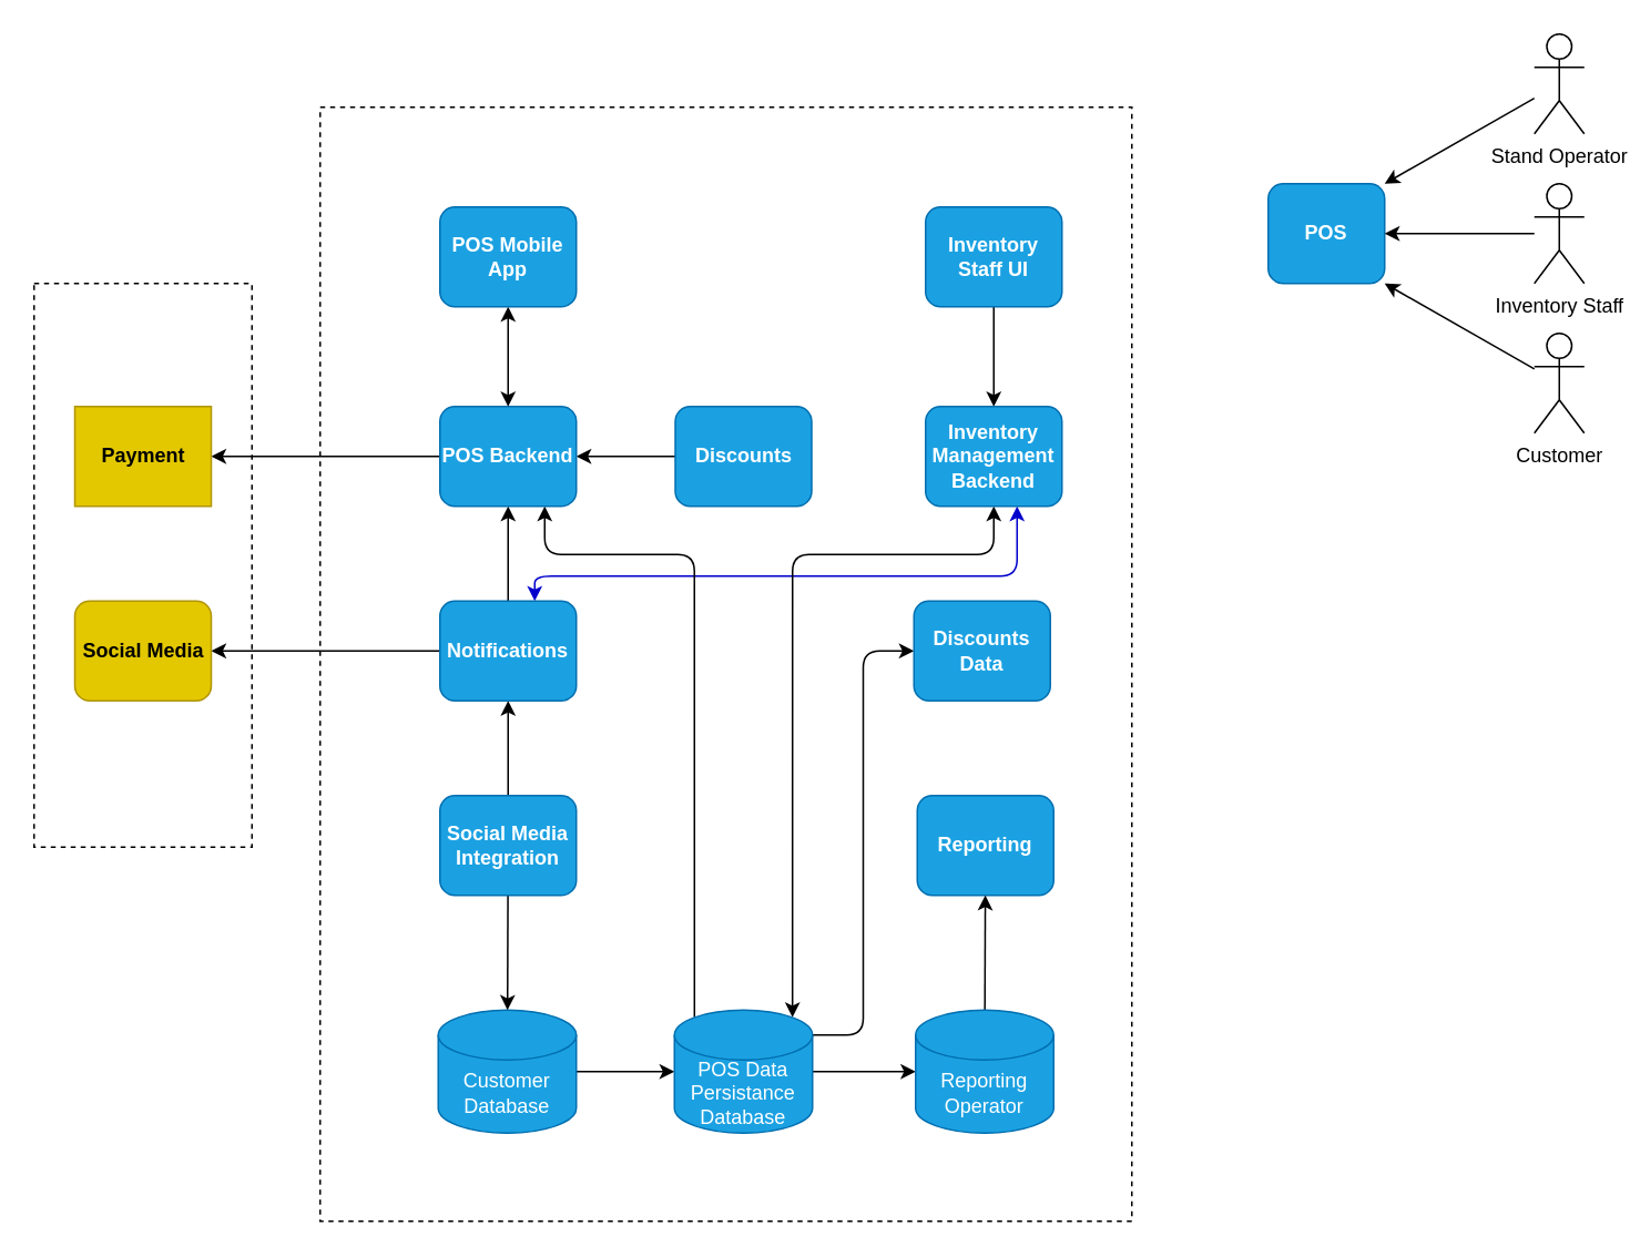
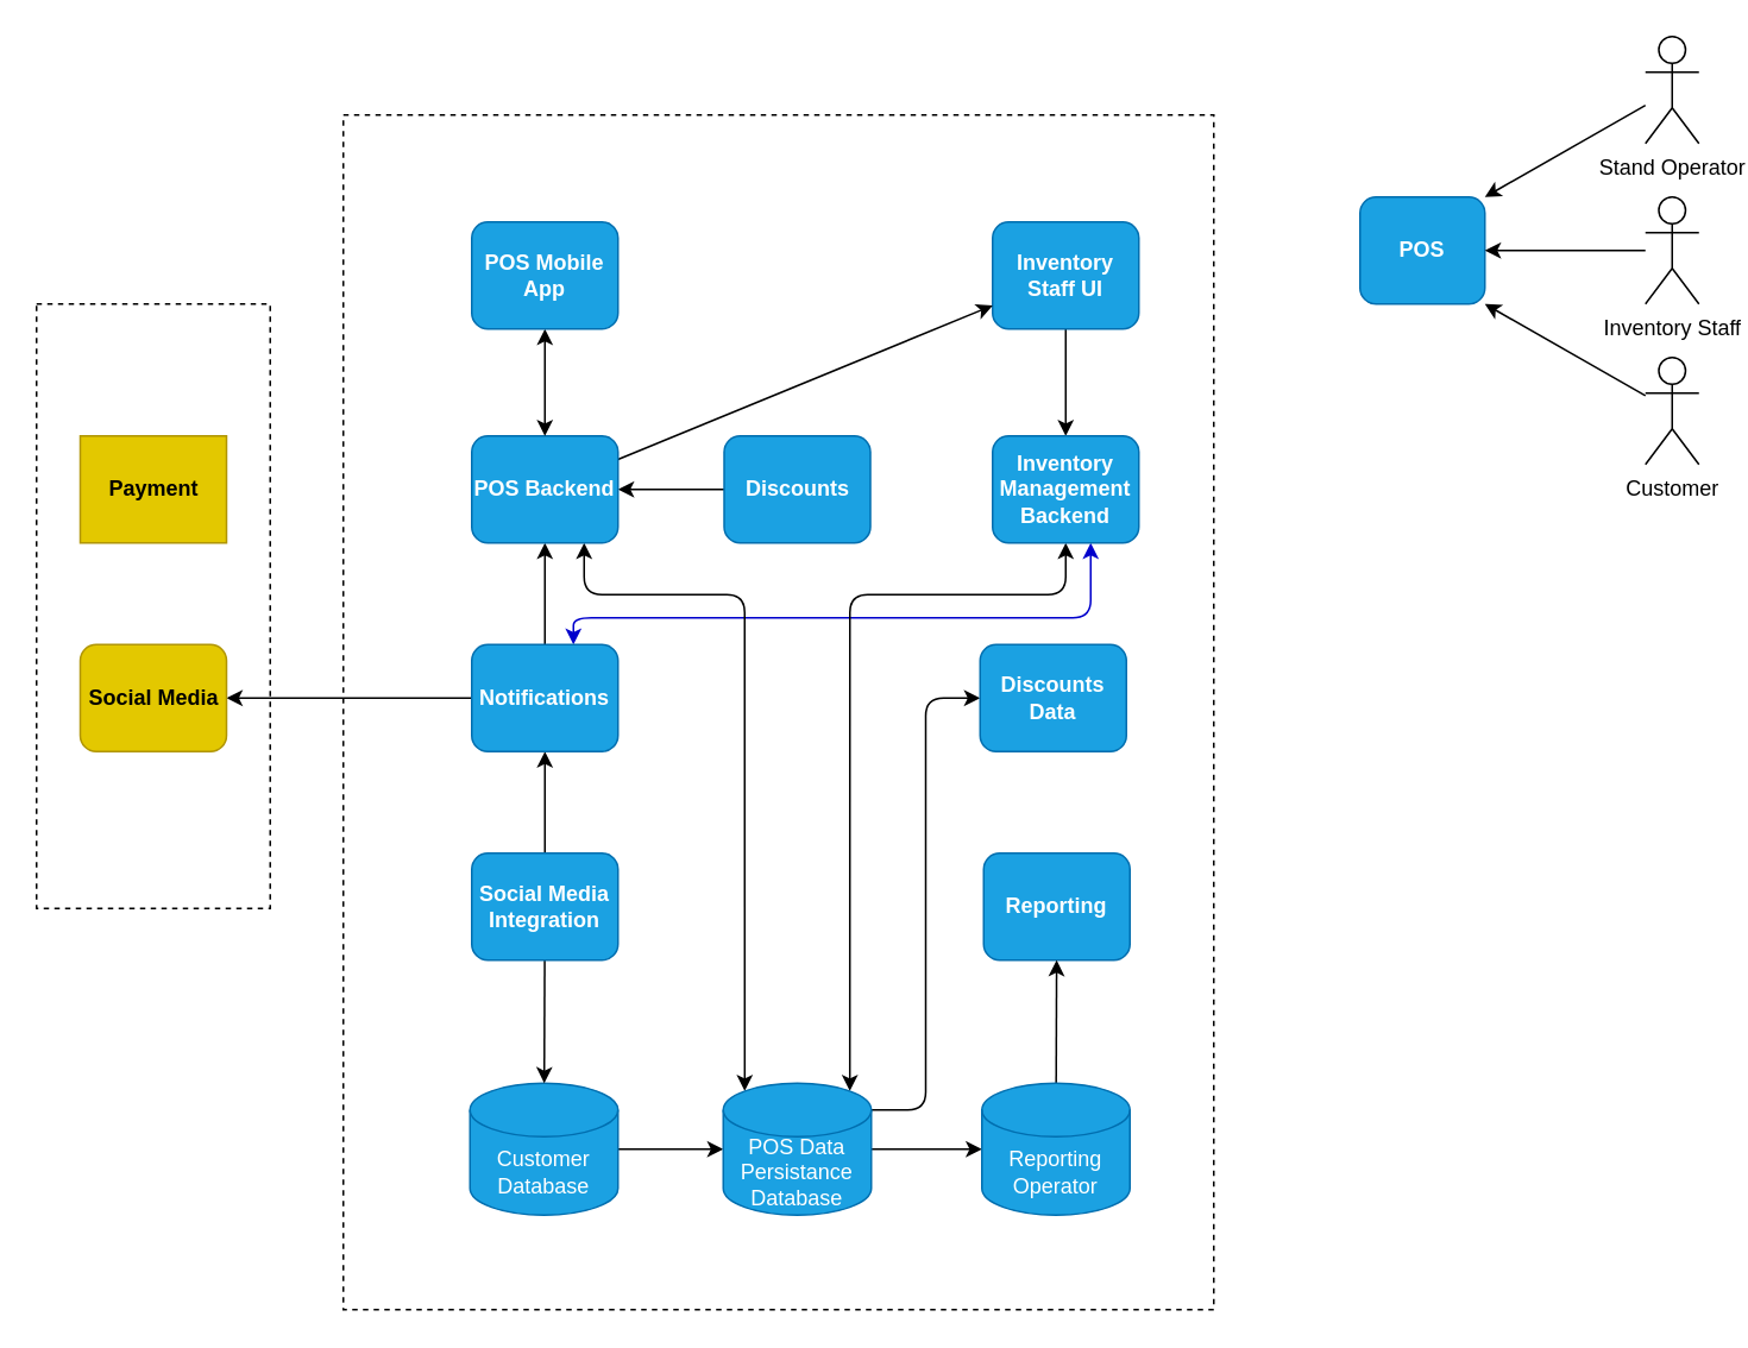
- <mxCell id="26" style="edgeStyle=none;html=1;strokeColor=#000000;fontColor=#000000;" edge="1" parent="1" source="28" target="38"><mxGeometry relative="1" as="geometry" /></mxCell>
+ <mxCell id="26" style="edgeStyle=none;html=1;strokeColor=#000000;fontColor=#000000;" edge="1" parent="1" source="28" target="12"><mxGeometry relative="1" as="geometry" /></mxCell>
- <mxCell id="27" style="edgeStyle=orthogonalEdgeStyle;html=1;entryX=0.145;entryY=0;entryDx=0;entryDy=4.35;entryPerimeter=0;strokeColor=#000000;fontColor=#000000;startArrow=classic;startFill=1;endArrow=none;" edge="1" parent="1" source="28" target="35"><mxGeometry relative="1" as="geometry"><Array as="points"><mxPoint x="327" y="333" /><mxPoint x="417" y="333" /></Array></mxGeometry></mxCell>
+ <mxCell id="27" style="edgeStyle=orthogonalEdgeStyle;html=1;entryX=0.145;entryY=0;entryDx=0;entryDy=4.35;entryPerimeter=0;strokeColor=#000000;fontColor=#000000;startArrow=classic;startFill=1;" edge="1" parent="1" source="28" target="35"><mxGeometry relative="1" as="geometry"><Array as="points"><mxPoint x="327" y="333" /><mxPoint x="417" y="333" /></Array></mxGeometry></mxCell>
